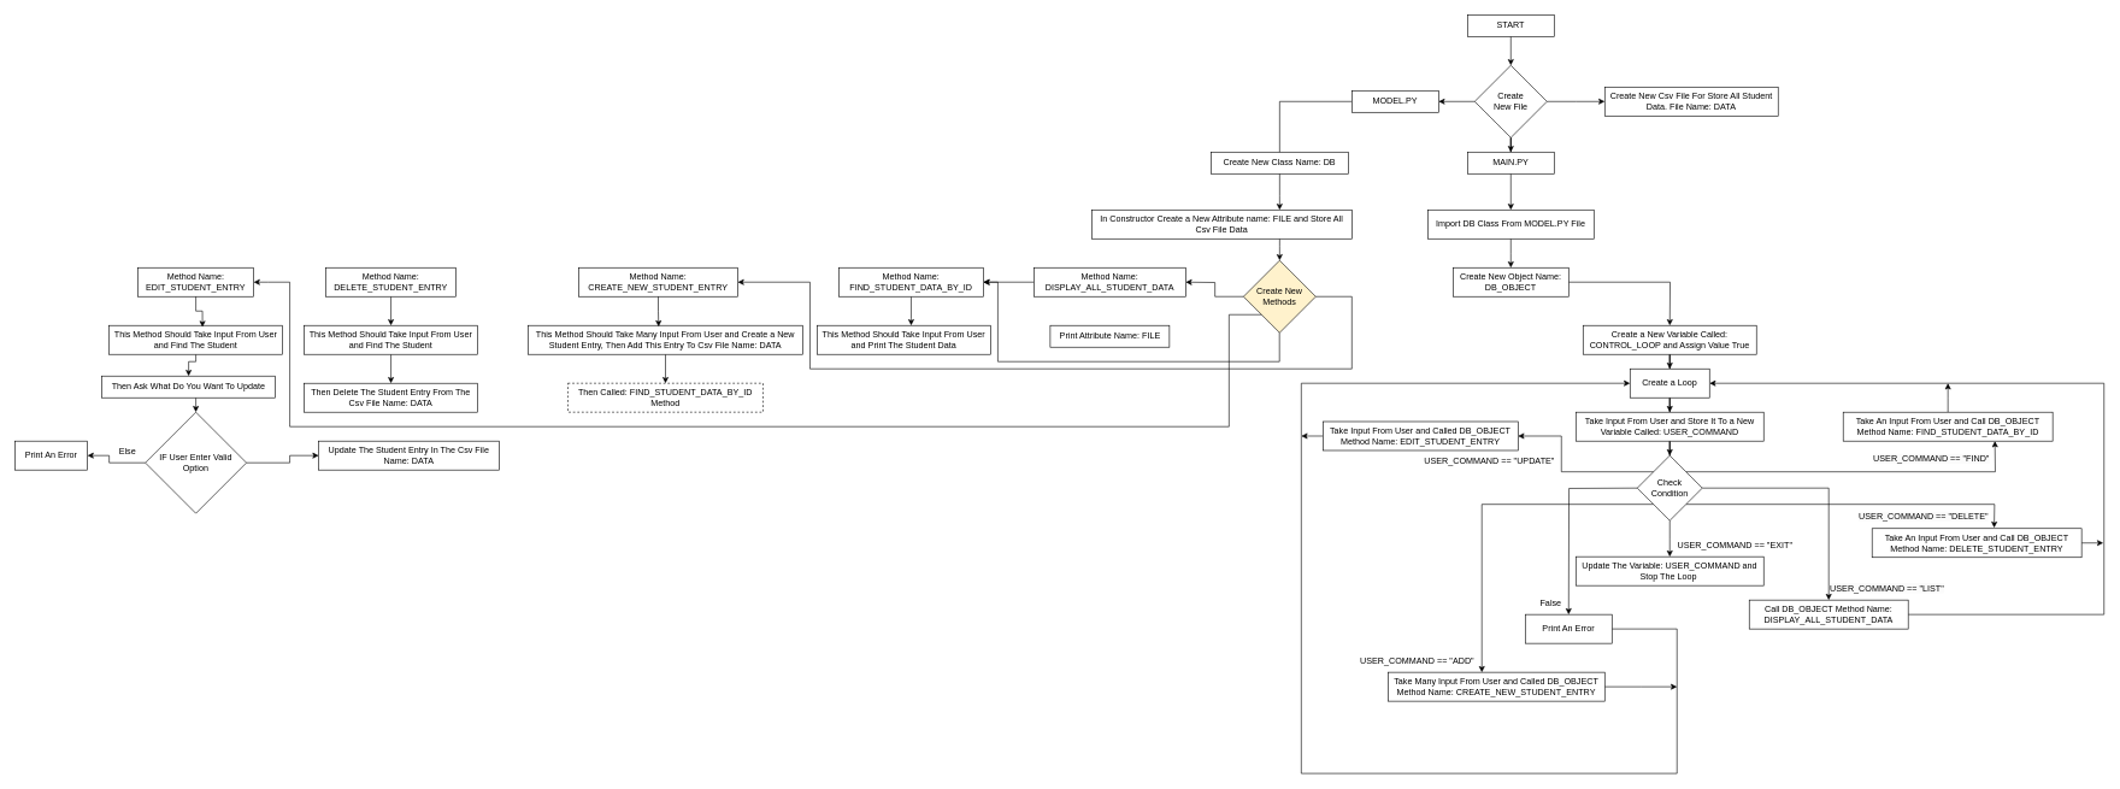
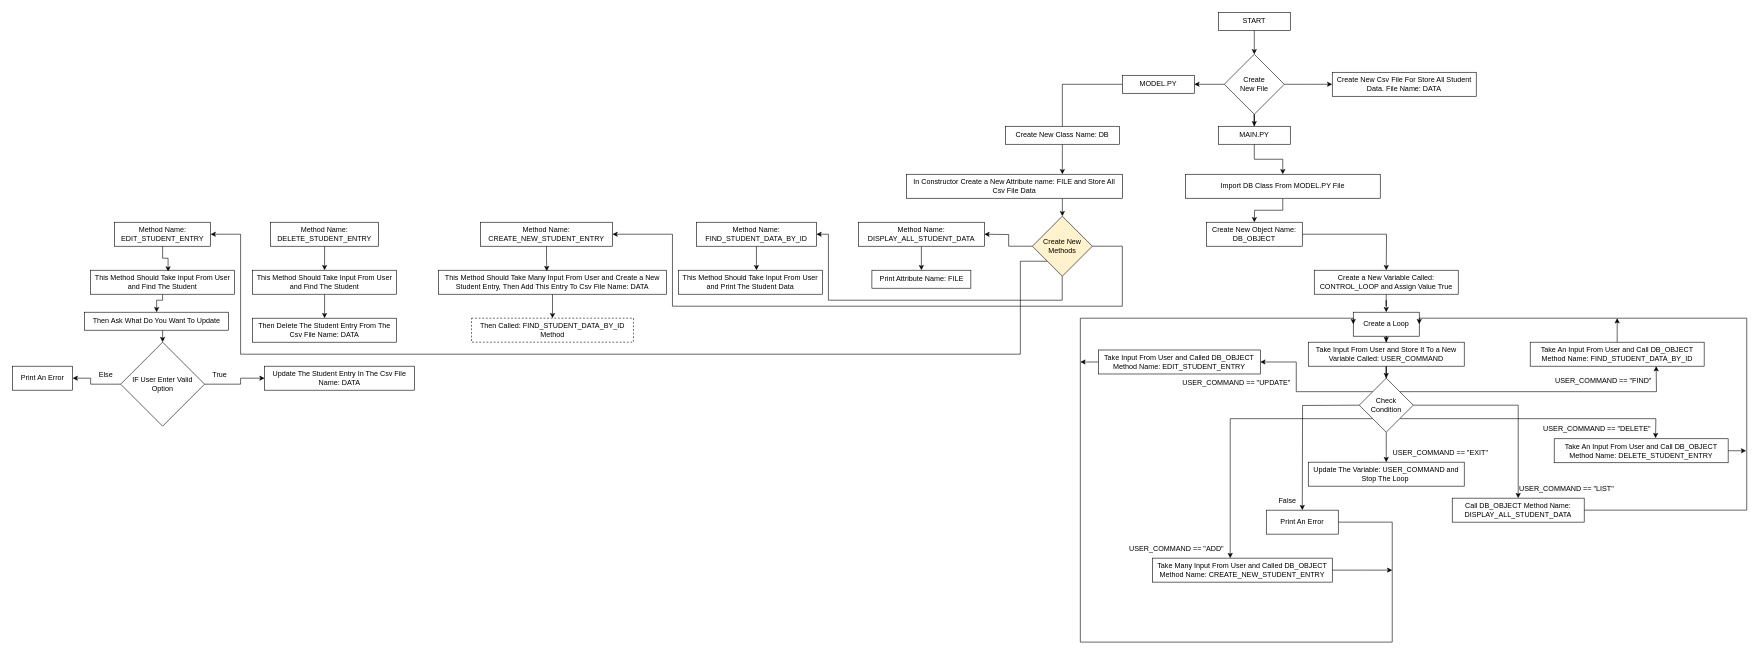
- <mxCell id="24" value="Import DB Class From MODEL.PY File" style="whiteSpace=wrap;html=1;rounded=0;" parent="1" vertex="1"><mxGeometry x="1975" y="290" width="230" height="40" as="geometry" /></mxCell>
+ <mxCell id="24" value="Import DB Class From MODEL.PY File" style="whiteSpace=wrap;html=1;rounded=0;" parent="1" vertex="1"><mxGeometry x="1975" y="290" width="325" height="40" as="geometry" /></mxCell>
- <mxCell id="29" style="edgeStyle=orthogonalEdgeStyle;rounded=0;orthogonalLoop=1;jettySize=auto;html=1;" edge="1" parent="1" source="30" target="28"><mxGeometry relative="1" as="geometry" /></mxCell>
+ <mxCell id="29" style="edgeStyle=orthogonalEdgeStyle;rounded=0;orthogonalLoop=1;jettySize=auto;html=1;entryX=0.5;entryY=0;entryDx=0;entryDy=0;" edge="1" parent="1" source="30" target="22"><mxGeometry relative="1" as="geometry" /></mxCell>
- <mxCell id="59" value="Create a Loop" style="rounded=0;whiteSpace=wrap;html=1;" vertex="1" parent="1"><mxGeometry x="2255" y="510" width="110" height="40" as="geometry" /></mxCell>
+ <mxCell id="59" value="Create a Loop" style="rounded=0;whiteSpace=wrap;html=1;" vertex="1" parent="1"><mxGeometry x="2255" y="520" width="110" height="40" as="geometry" /></mxCell>
+ <mxCell id="52" value="True" style="text;html=1;align=center;verticalAlign=middle;resizable=0;points=[];autosize=1;strokeColor=none;fillColor=none;" vertex="1" parent="1"><mxGeometry x="340" y="610" width="50" height="30" as="geometry" /></mxCell>
